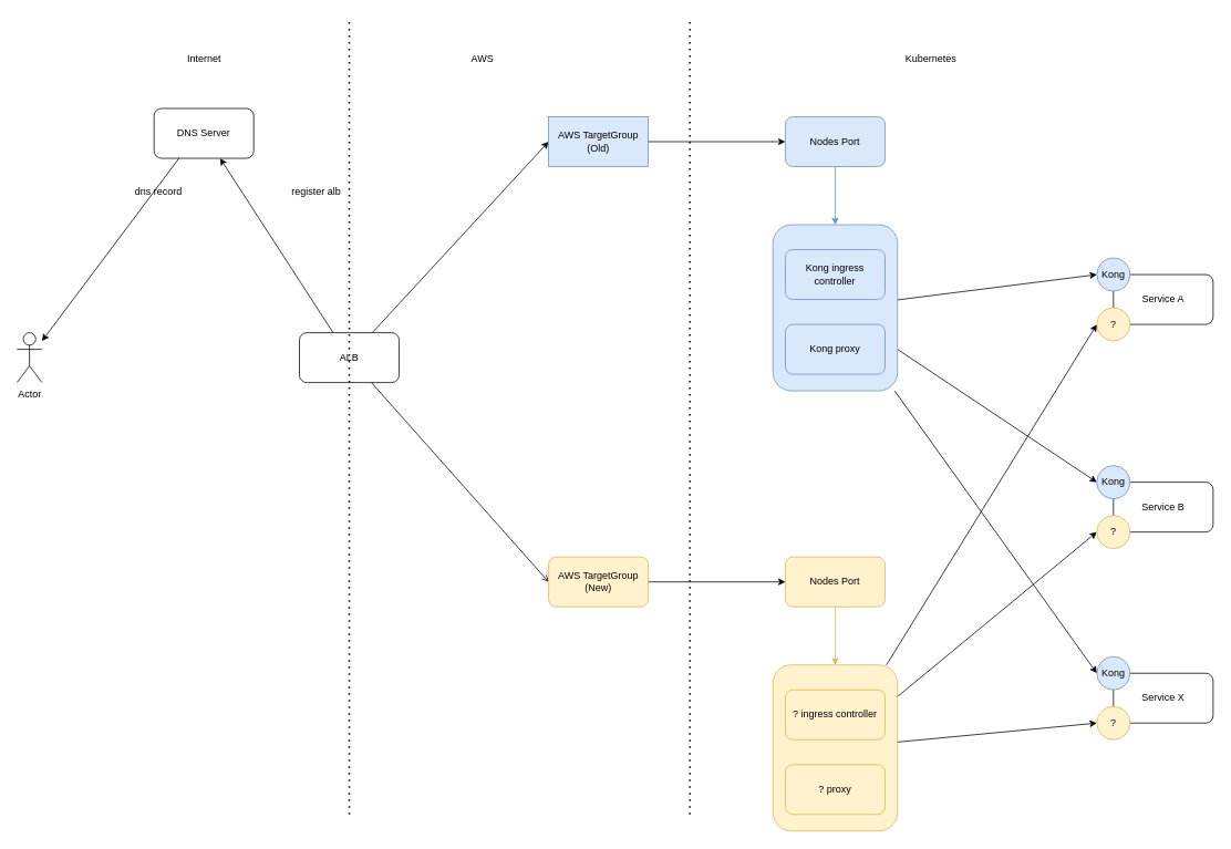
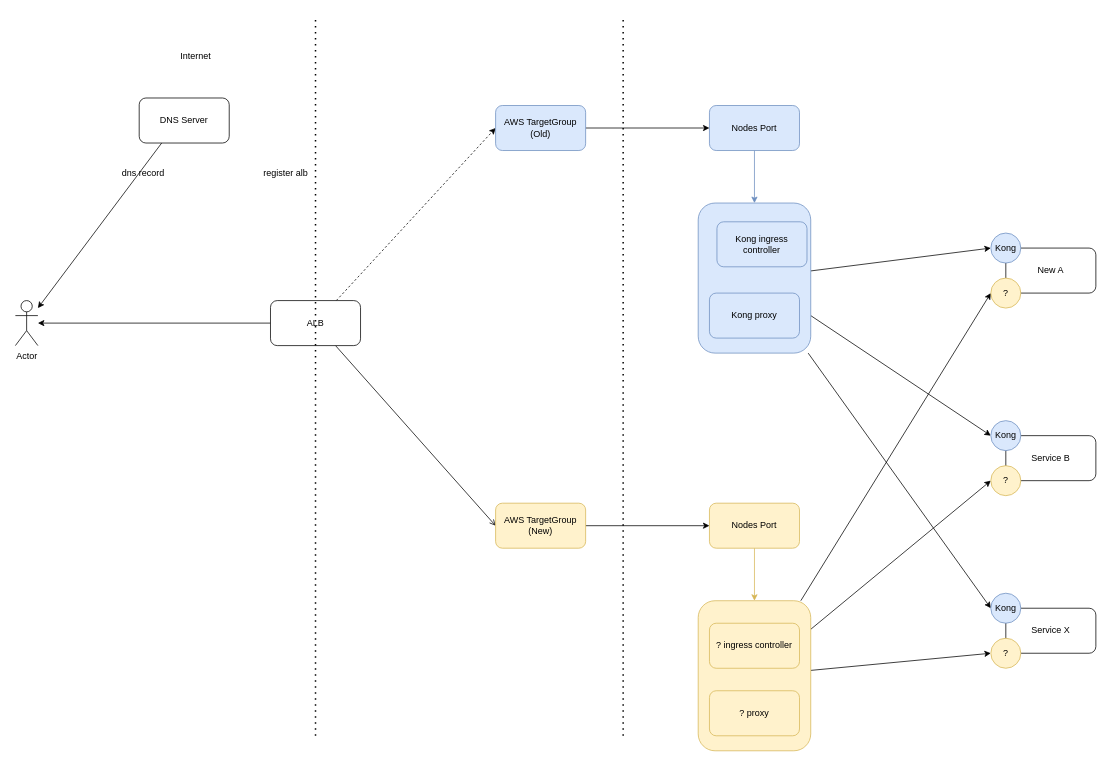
- <mxCell id="44" value="Internet" style="text;html=1;align=center;verticalAlign=middle;resizable=0;points=[];autosize=1;strokeColor=none;fillColor=none;" vertex="1" parent="1"><mxGeometry x="215" y="55" width="60" height="30" as="geometry" /></mxCell>
+ <mxCell id="44" value="Internet" style="text;html=1;align=center;verticalAlign=middle;resizable=0;points=[];autosize=1;strokeColor=none;fillColor=none;" vertex="1" parent="1"><mxGeometry x="230" y="60" width="60" height="30" as="geometry" /></mxCell>
- <mxCell id="43" value="AWS" style="text;html=1;align=center;verticalAlign=middle;resizable=0;points=[];autosize=1;strokeColor=none;fillColor=none;" vertex="1" parent="1"><mxGeometry x="555" y="55" width="50" height="30" as="geometry" /></mxCell>
- <mxCell id="42" value="Kubernetes" style="text;html=1;align=center;verticalAlign=middle;resizable=0;points=[];autosize=1;strokeColor=none;fillColor=none;" vertex="1" parent="1"><mxGeometry x="1080" y="55" width="80" height="30" as="geometry" /></mxCell>
- <mxCell id="10" value="AWS TargetGroup&lt;br&gt;(Old)" style="whiteSpace=wrap;html=1;fillColor=#dae8fc;strokeColor=#6c8ebf;rounded=0;" vertex="1" parent="1"><mxGeometry x="660" y="140" width="120" height="60" as="geometry" /></mxCell>
+ <mxCell id="10" value="AWS TargetGroup&lt;br&gt;(Old)" style="rounded=1;whiteSpace=wrap;html=1;fillColor=#dae8fc;strokeColor=#6c8ebf;" vertex="1" parent="1"><mxGeometry x="660" y="140" width="120" height="60" as="geometry" /></mxCell>
- <mxCell id="5" style="rounded=0;orthogonalLoop=1;jettySize=auto;html=1;entryX=0;entryY=0.5;entryDx=0;entryDy=0;" edge="1" parent="1" source="8" target="10"><mxGeometry relative="1" as="geometry" /></mxCell>
+ <mxCell id="5" style="rounded=0;orthogonalLoop=1;jettySize=auto;html=1;entryX=0;entryY=0.5;entryDx=0;entryDy=0;dashed=1;" edge="1" parent="1" source="8" target="10"><mxGeometry relative="1" as="geometry" /></mxCell>
- <mxCell id="7" style="rounded=0;orthogonalLoop=1;jettySize=auto;html=1;" edge="1" parent="1" source="8" target="4"><mxGeometry relative="1" as="geometry" /></mxCell>
+ <mxCell id="7" style="rounded=0;orthogonalLoop=1;jettySize=auto;html=1;" edge="1" parent="1" source="8" target="3"><mxGeometry relative="1" as="geometry" /></mxCell>
- <mxCell id="17" value="Kong ingress controller" style="rounded=1;whiteSpace=wrap;html=1;fillColor=#dae8fc;strokeColor=#6c8ebf;" vertex="1" parent="1"><mxGeometry x="945" y="300" width="120" height="60" as="geometry" /></mxCell>
+ <mxCell id="17" value="Kong ingress controller" style="rounded=1;whiteSpace=wrap;html=1;fillColor=#dae8fc;strokeColor=#6c8ebf;" vertex="1" parent="1"><mxGeometry x="955" y="295" width="120" height="60" as="geometry" /></mxCell>
- <mxCell id="19" value="Service A" style="rounded=1;whiteSpace=wrap;html=1;" vertex="1" parent="1"><mxGeometry x="1340" y="330" width="120" height="60" as="geometry" /></mxCell>
+ <mxCell id="19" value="New A" style="rounded=1;whiteSpace=wrap;html=1;" vertex="1" parent="1"><mxGeometry x="1340" y="330" width="120" height="60" as="geometry" /></mxCell>
